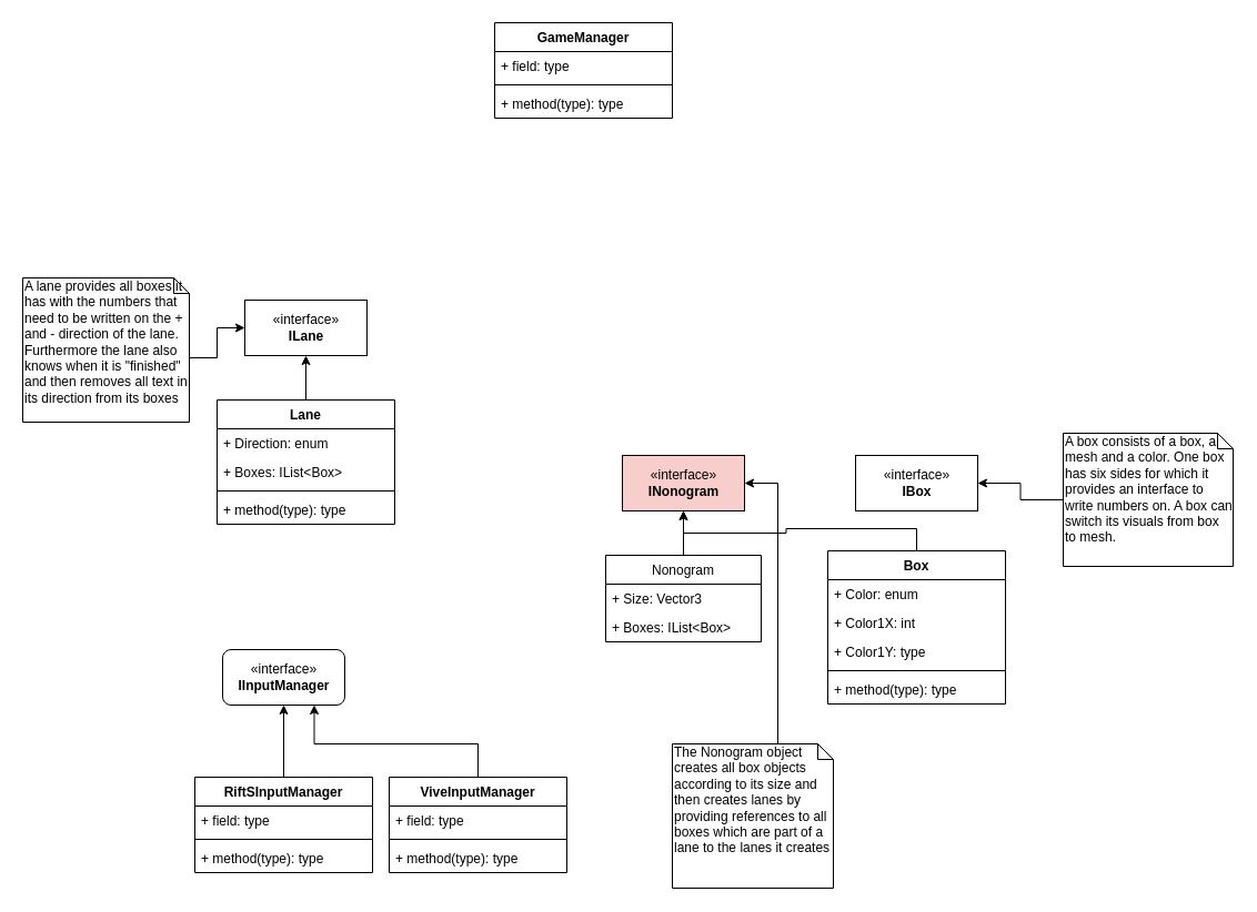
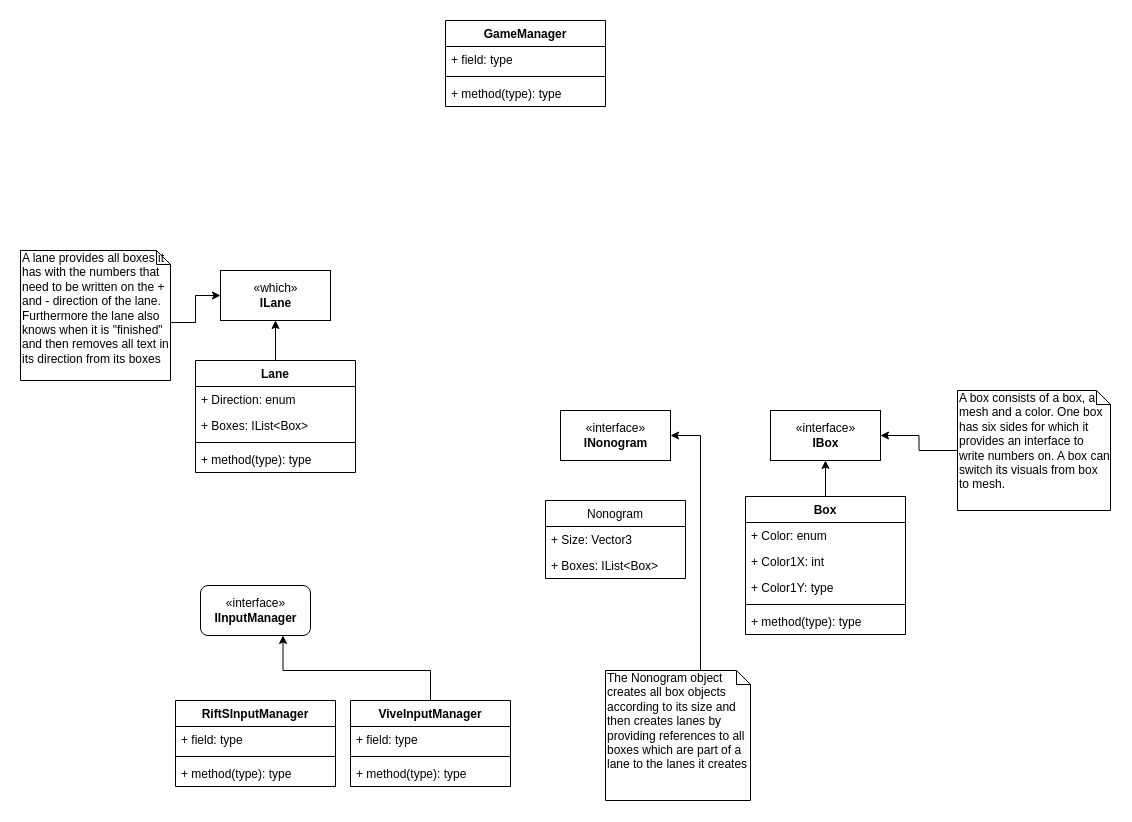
- <mxCell id="30" value="«interface»&lt;br&gt;&lt;b&gt;ILane&lt;/b&gt;" style="html=1;" vertex="1" parent="1"><mxGeometry x="220" y="270" width="110" height="50" as="geometry" /></mxCell>
+ <mxCell id="30" value="«which»&lt;br&gt;&lt;b&gt;ILane&lt;/b&gt;" style="html=1;" vertex="1" parent="1"><mxGeometry x="220" y="270" width="110" height="50" as="geometry" /></mxCell>
- <mxCell id="17" value="«interface»&lt;br&gt;&lt;b&gt;INonogram&lt;/b&gt;" style="html=1;fillColor=#f8cecc;" vertex="1" parent="1"><mxGeometry x="560" y="410" width="110" height="50" as="geometry" /></mxCell>
+ <mxCell id="17" value="«interface»&lt;br&gt;&lt;b&gt;INonogram&lt;/b&gt;" style="html=1;" vertex="1" parent="1"><mxGeometry x="560" y="410" width="110" height="50" as="geometry" /></mxCell>
- <mxCell id="23" style="edgeStyle=orthogonalEdgeStyle;rounded=0;orthogonalLoop=1;jettySize=auto;html=1;exitX=0.5;exitY=0;exitDx=0;exitDy=0;" edge="1" parent="1" source="24" target="17"><mxGeometry relative="1" as="geometry" /></mxCell>
+ <mxCell id="23" style="edgeStyle=orthogonalEdgeStyle;rounded=0;orthogonalLoop=1;jettySize=auto;html=1;exitX=0.5;exitY=0;exitDx=0;exitDy=0;entryX=0.5;entryY=1;entryDx=0;entryDy=0;" edge="1" parent="1" source="24" target="22"><mxGeometry relative="1" as="geometry" /></mxCell>
- <mxCell id="18" style="edgeStyle=orthogonalEdgeStyle;rounded=0;orthogonalLoop=1;jettySize=auto;html=1;exitX=0.5;exitY=0;exitDx=0;exitDy=0;entryX=0.5;entryY=1;entryDx=0;entryDy=0;" edge="1" parent="1" source="19" target="17"><mxGeometry relative="1" as="geometry" /></mxCell>
- <mxCell id="3" style="edgeStyle=orthogonalEdgeStyle;rounded=0;orthogonalLoop=1;jettySize=auto;html=1;entryX=0.5;entryY=1;entryDx=0;entryDy=0;" edge="1" parent="1" source="4" target="2"><mxGeometry relative="1" as="geometry" /></mxCell>
